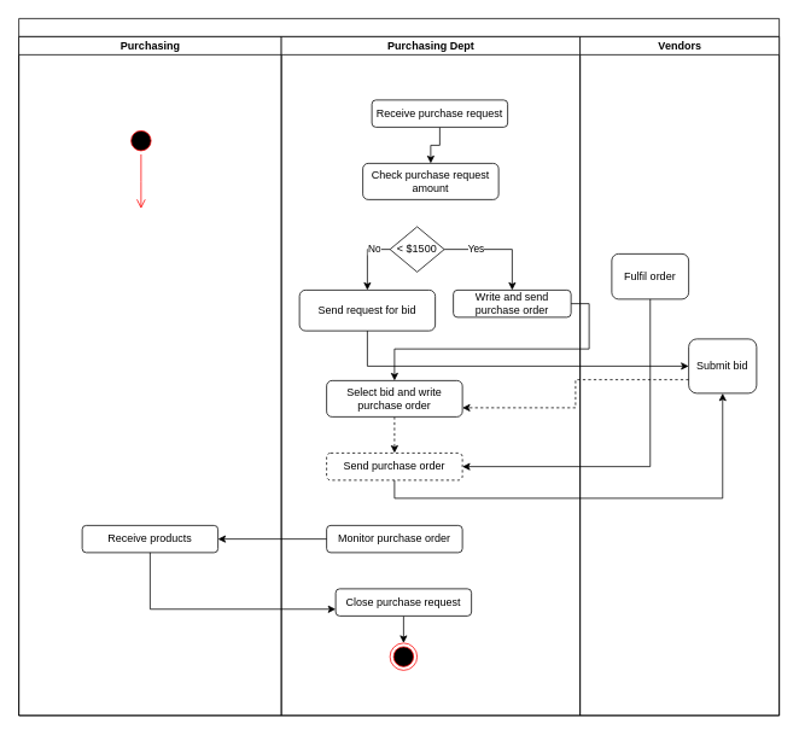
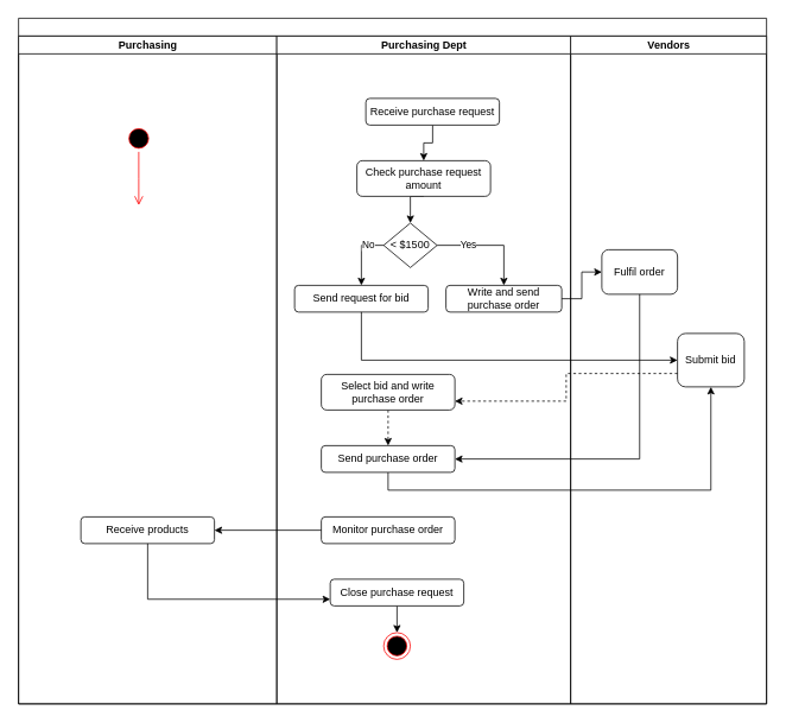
+ <mxCell id="8" style="edgeStyle=orthogonalEdgeStyle;rounded=0;orthogonalLoop=1;jettySize=auto;html=1;exitX=0.5;exitY=1;exitDx=0;exitDy=0;entryX=0.5;entryY=0;entryDx=0;entryDy=0;" edge="1" parent="7" source="9" target="25"><mxGeometry relative="1" as="geometry" /></mxCell>
- <mxCell id="13" value="Send request for bid" style="rounded=1;whiteSpace=wrap;html=1;" parent="7" vertex="1"><mxGeometry x="20" y="280" width="150" height="45" as="geometry" /></mxCell>
+ <mxCell id="13" value="Send request for bid" style="rounded=1;whiteSpace=wrap;html=1;" parent="7" vertex="1"><mxGeometry x="20" y="280" width="150" height="30" as="geometry" /></mxCell>
- <mxCell id="30" style="edgeStyle=orthogonalEdgeStyle;rounded=0;orthogonalLoop=1;jettySize=auto;html=1;exitX=1;exitY=0.5;exitDx=0;exitDy=0;" edge="1" parent="2" source="12" target="18"><mxGeometry relative="1" as="geometry" /></mxCell>
+ <mxCell id="30" style="edgeStyle=orthogonalEdgeStyle;rounded=0;orthogonalLoop=1;jettySize=auto;html=1;exitX=1;exitY=0.5;exitDx=0;exitDy=0;entryX=0;entryY=0.5;entryDx=0;entryDy=0;" edge="1" parent="2" source="12" target="29"><mxGeometry relative="1" as="geometry" /></mxCell>
- <mxCell id="15" value="Send purchase order" style="rounded=1;whiteSpace=wrap;html=1;dashed=1;" parent="7" vertex="1"><mxGeometry x="50" y="460" width="150" height="30" as="geometry" /></mxCell>
+ <mxCell id="15" value="Send purchase order" style="rounded=1;whiteSpace=wrap;html=1;" parent="7" vertex="1"><mxGeometry x="50" y="460" width="150" height="30" as="geometry" /></mxCell>
